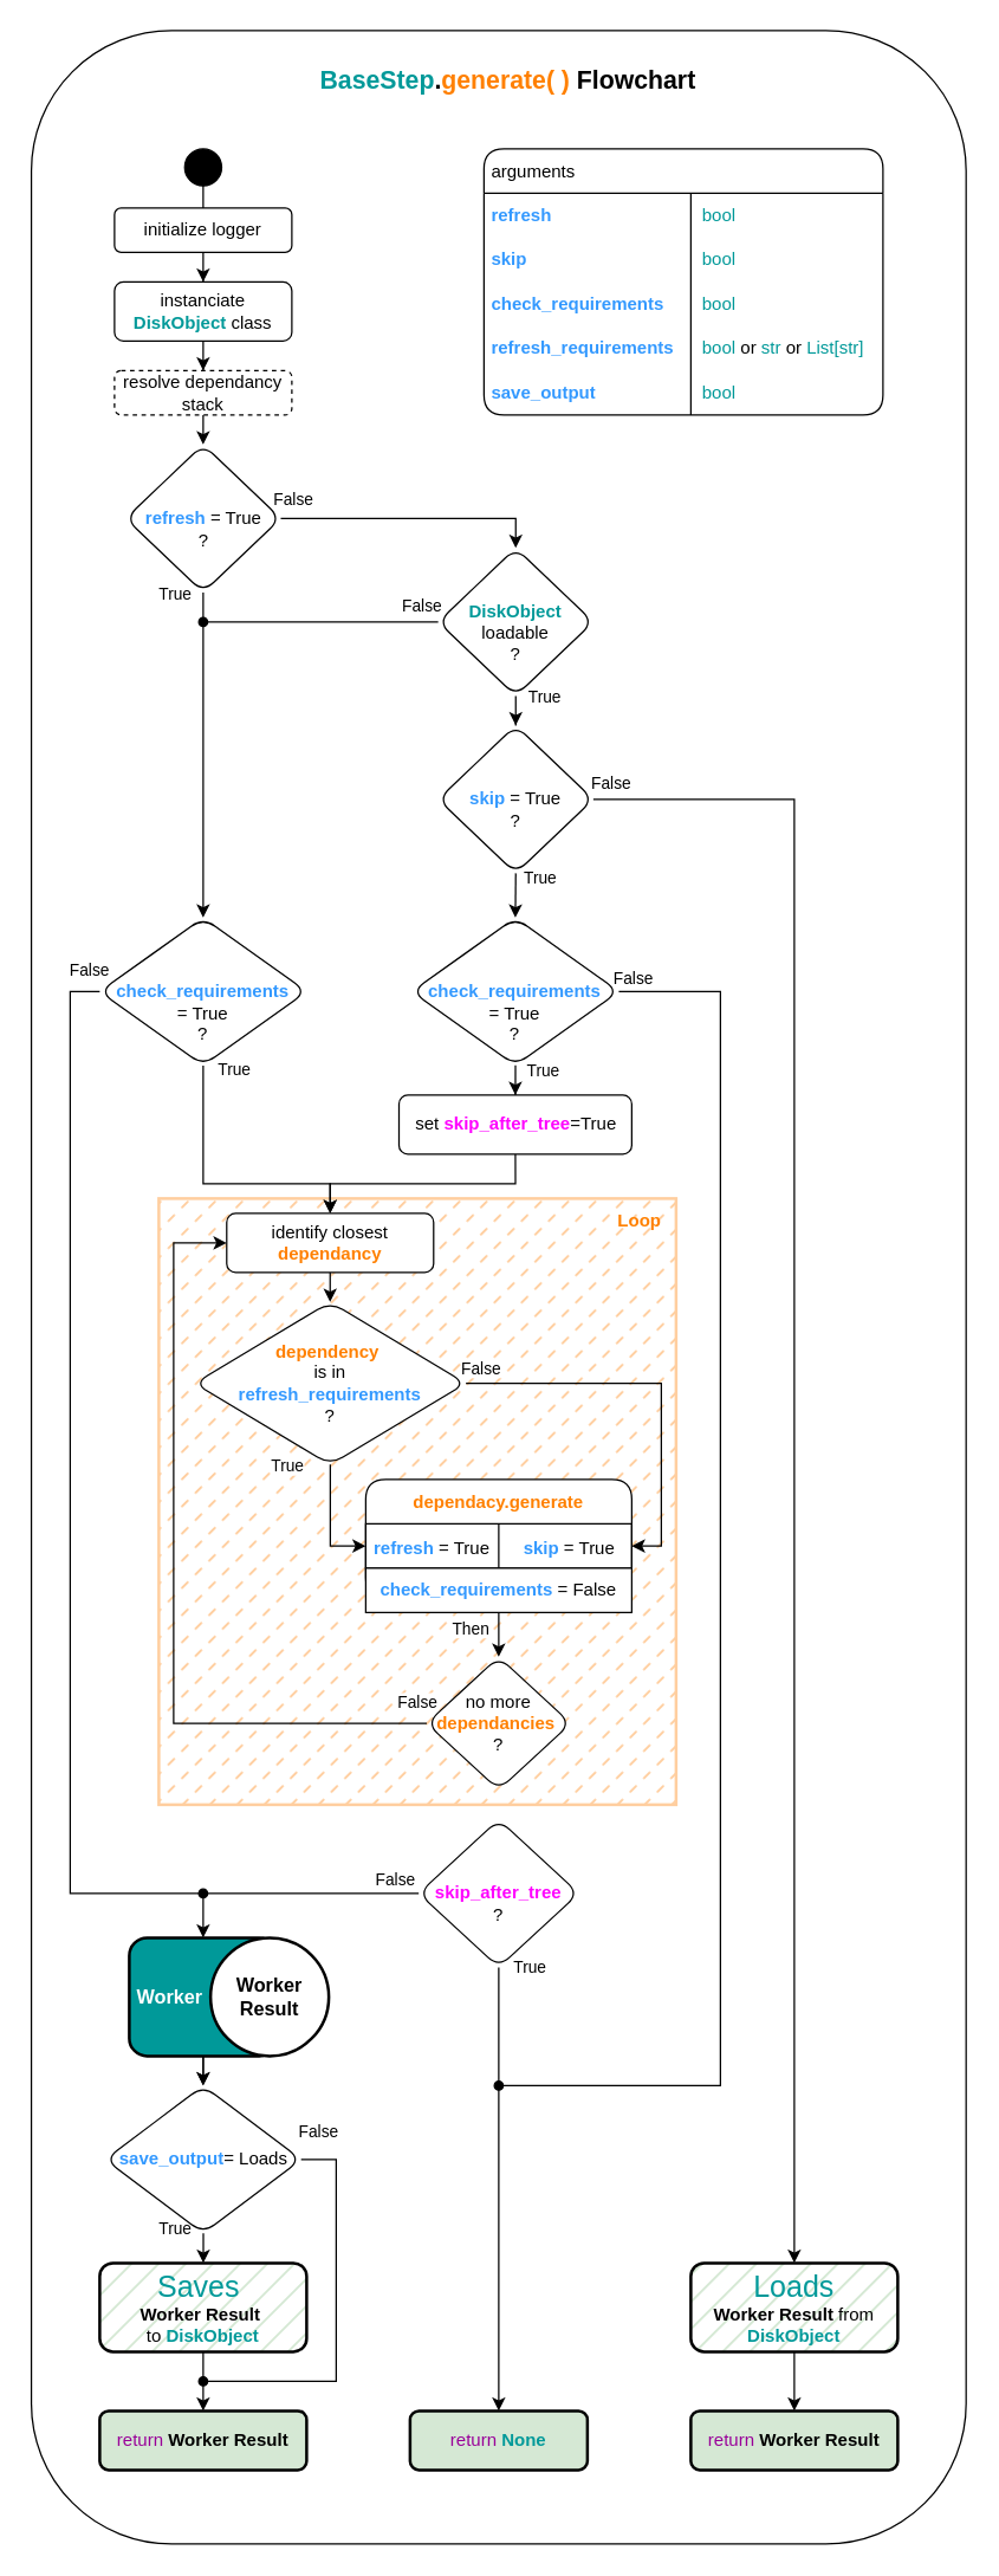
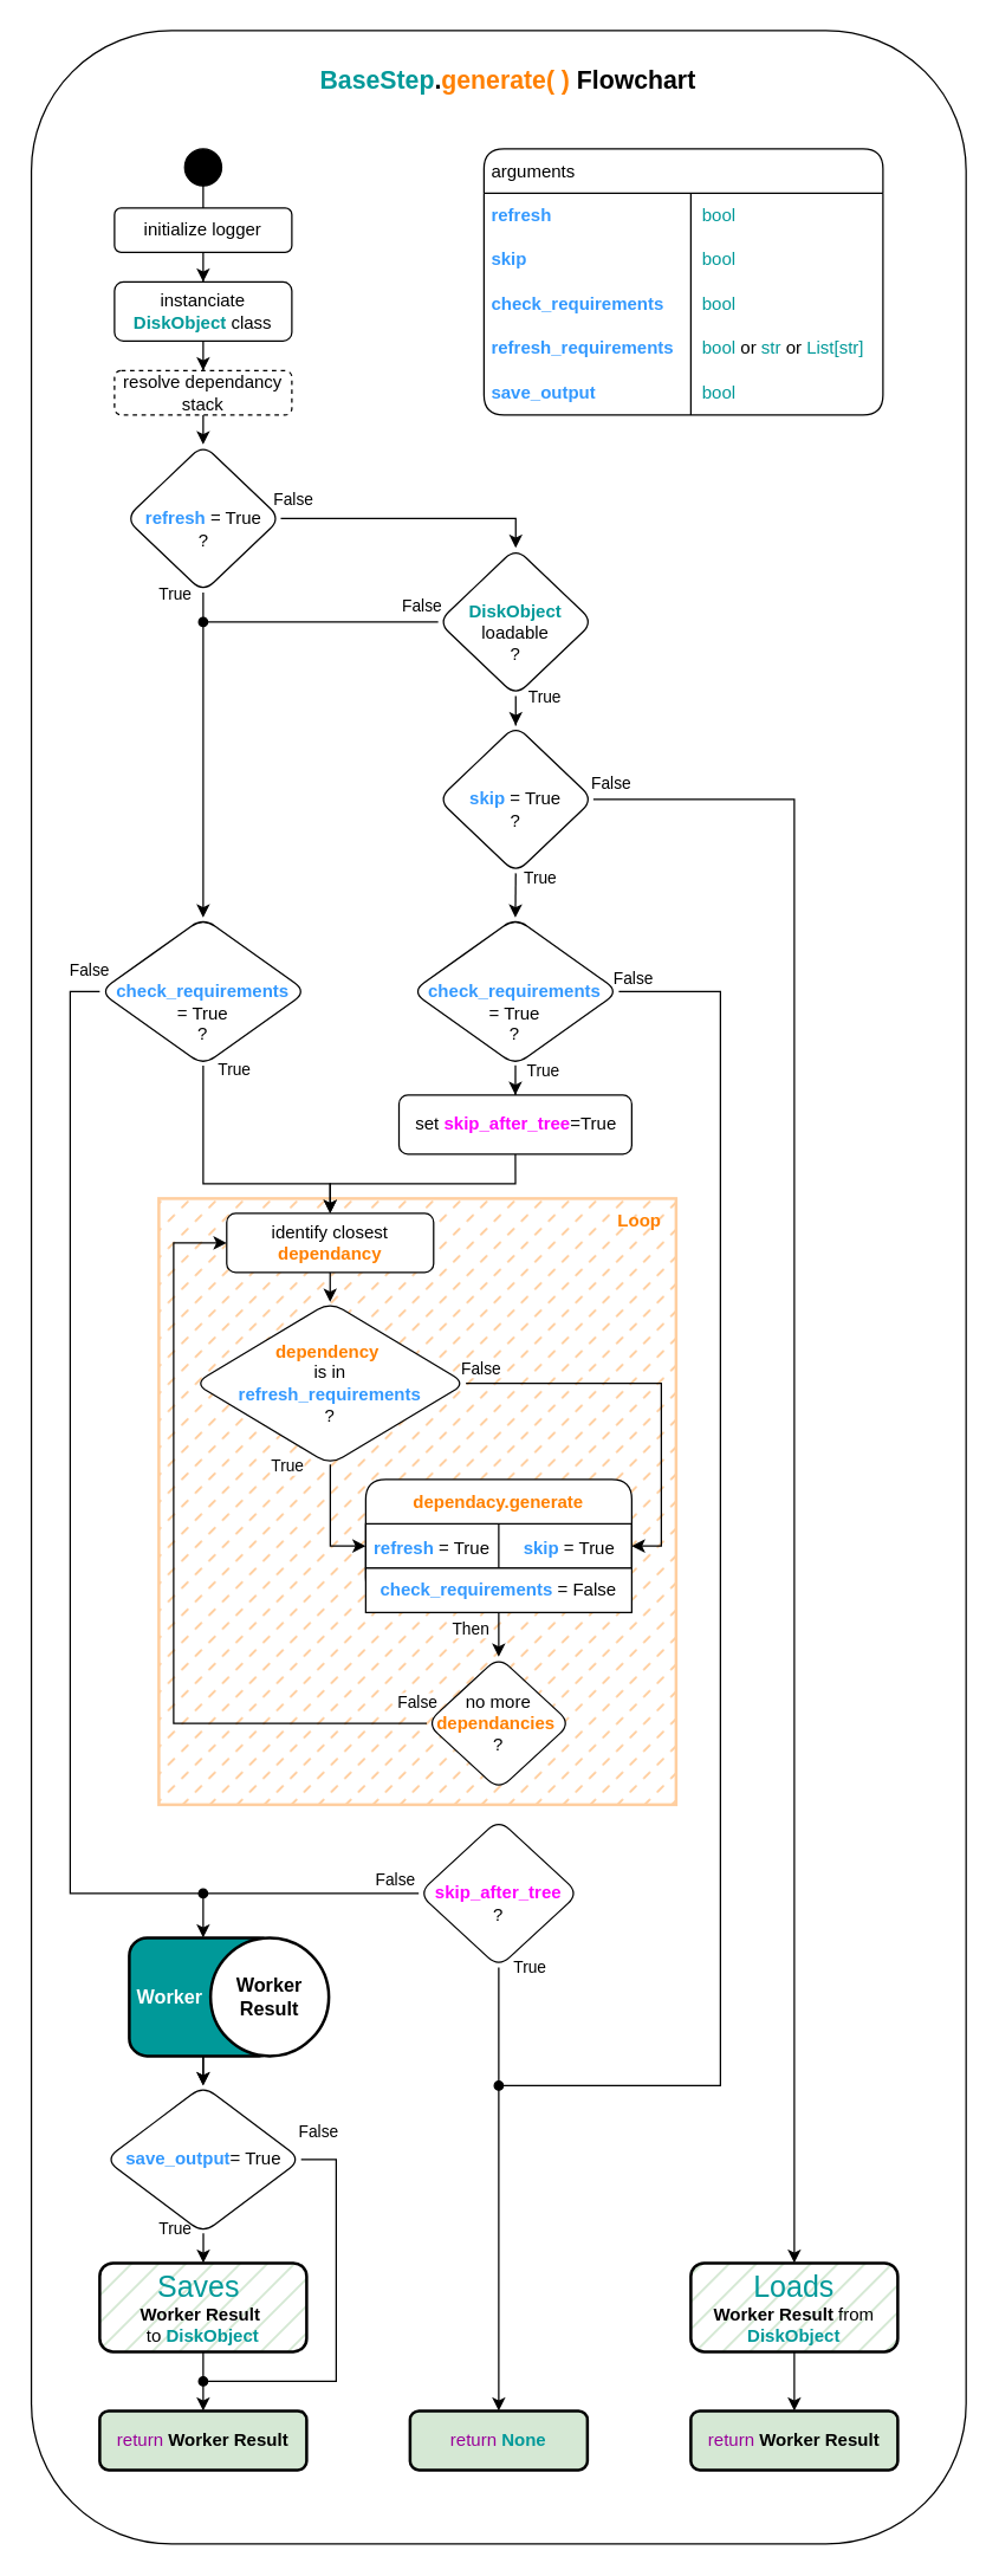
- <mxCell id="43" value="&lt;b&gt;&lt;span style=&quot;color: rgb(51, 153, 255);&quot;&gt;save_output&lt;/span&gt;&lt;/b&gt;= Loads" style="rhombus;whiteSpace=wrap;html=1;rounded=1;" parent="1" vertex="1"><mxGeometry x="70.75" y="1410" width="132.5" height="100" as="geometry" /></mxCell>
+ <mxCell id="43" value="&lt;b&gt;&lt;span style=&quot;color: rgb(51, 153, 255);&quot;&gt;save_output&lt;/span&gt;&lt;/b&gt;= True" style="rhombus;whiteSpace=wrap;html=1;rounded=1;" parent="1" vertex="1"><mxGeometry x="70.75" y="1410" width="132.5" height="100" as="geometry" /></mxCell>
